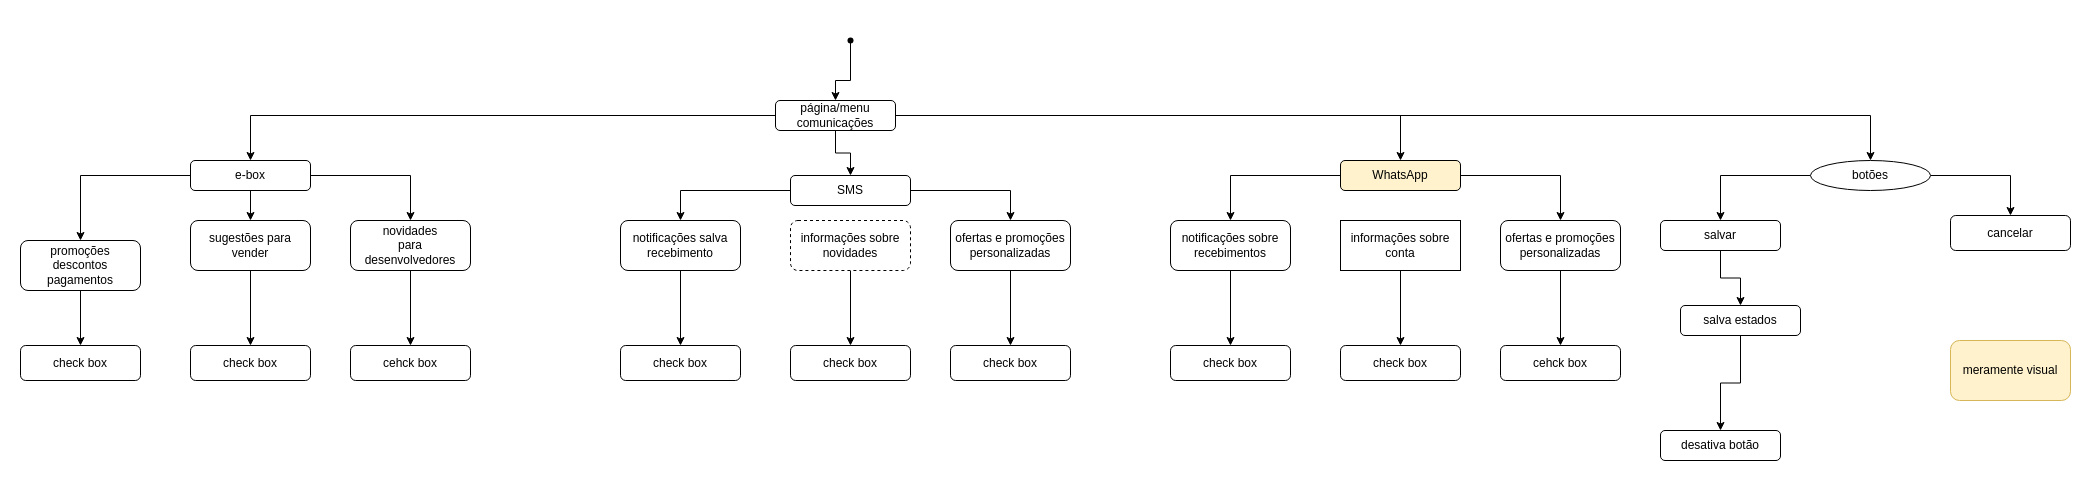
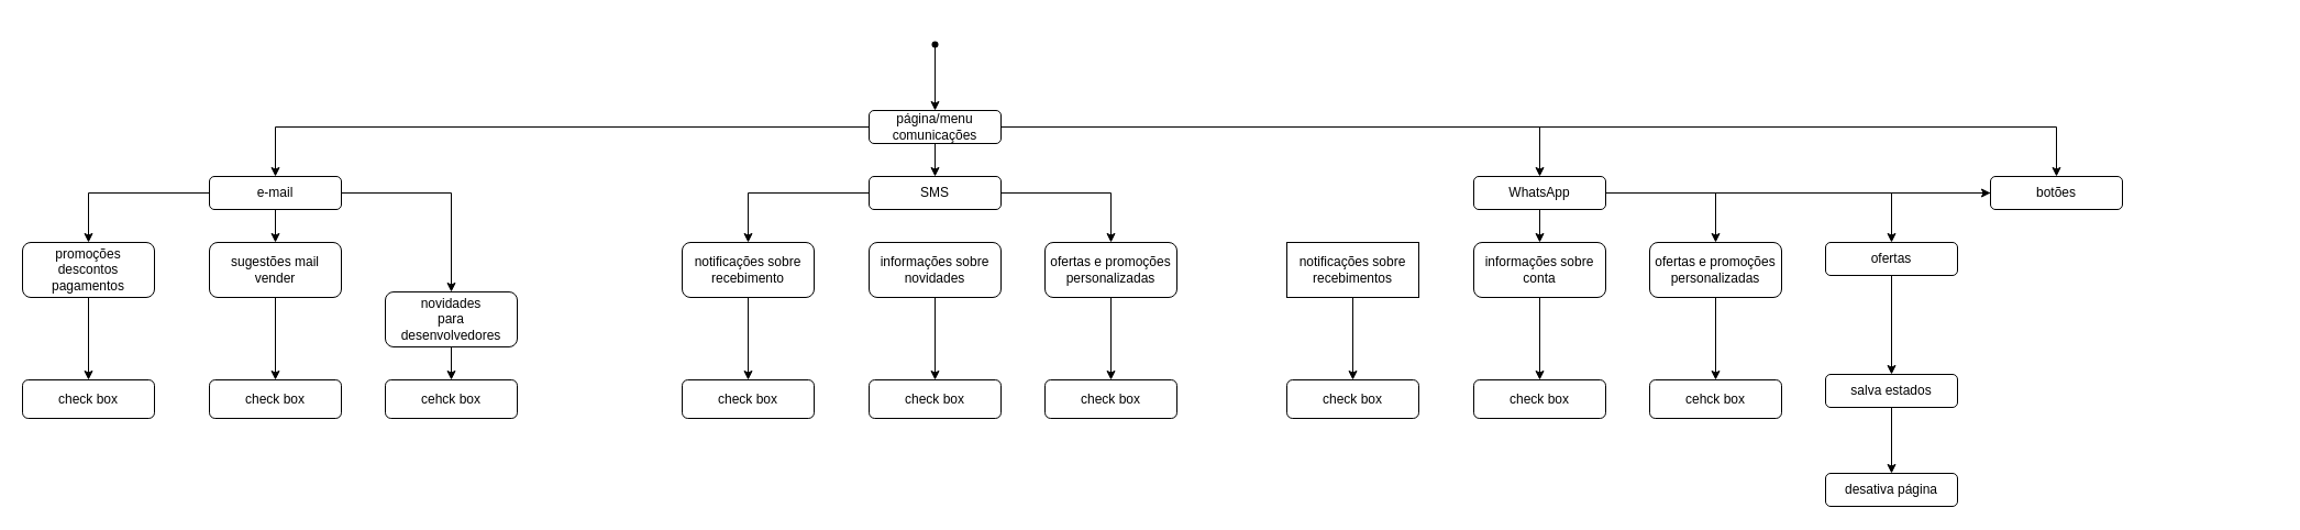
- <mxCell id="6" value="página/menu comunicações" style="rounded=1;whiteSpace=wrap;html=1;" vertex="1" parent="1"><mxGeometry x="775" y="100" width="120" height="30" as="geometry" /></mxCell>
+ <mxCell id="6" value="página/menu comunicações" style="rounded=1;whiteSpace=wrap;html=1;" vertex="1" parent="1"><mxGeometry x="790" y="100" width="120" height="30" as="geometry" /></mxCell>
- <mxCell id="10" value="e-box" style="rounded=1;whiteSpace=wrap;html=1;" vertex="1" parent="1"><mxGeometry x="190" y="160" width="120" height="30" as="geometry" /></mxCell>
+ <mxCell id="10" value="e-mail" style="rounded=1;whiteSpace=wrap;html=1;" vertex="1" parent="1"><mxGeometry x="190" y="160" width="120" height="30" as="geometry" /></mxCell>
- <mxCell id="15" style="edgeStyle=orthogonalEdgeStyle;rounded=0;orthogonalLoop=1;jettySize=auto;html=1;entryX=0.5;entryY=0;entryDx=0;entryDy=0;" edge="1" parent="1" source="17" target="39"><mxGeometry relative="1" as="geometry" /></mxCell>
+ <mxCell id="15" style="edgeStyle=orthogonalEdgeStyle;rounded=0;orthogonalLoop=1;jettySize=auto;html=1;" edge="1" parent="1" source="17" target="49"><mxGeometry relative="1" as="geometry" /></mxCell>
- <mxCell id="17" value="WhatsApp" style="rounded=1;whiteSpace=wrap;html=1;fillColor=#fff2cc;" vertex="1" parent="1"><mxGeometry x="1340" y="160" width="120" height="30" as="geometry" /></mxCell>
+ <mxCell id="17" value="WhatsApp" style="rounded=1;whiteSpace=wrap;html=1;" vertex="1" parent="1"><mxGeometry x="1340" y="160" width="120" height="30" as="geometry" /></mxCell>
- <mxCell id="49" value="botões" style="ellipse;whiteSpace=wrap;html=1;" vertex="1" parent="1"><mxGeometry x="1810" y="160" width="120" height="30" as="geometry" /></mxCell>
+ <mxCell id="49" value="botões" style="rounded=1;whiteSpace=wrap;html=1;" vertex="1" parent="1"><mxGeometry x="1810" y="160" width="120" height="30" as="geometry" /></mxCell>
- <mxCell id="48" value="" style="edgeStyle=orthogonalEdgeStyle;rounded=0;orthogonalLoop=1;jettySize=auto;html=1;" edge="1" parent="1" source="49" target="52"><mxGeometry relative="1" as="geometry" /></mxCell>
- <mxCell id="13" value="SMS" style="rounded=1;whiteSpace=wrap;html=1;" vertex="1" parent="1"><mxGeometry x="790" y="175" width="120" height="30" as="geometry" /></mxCell>
+ <mxCell id="13" value="SMS" style="rounded=1;whiteSpace=wrap;html=1;" vertex="1" parent="1"><mxGeometry x="790" y="160" width="120" height="30" as="geometry" /></mxCell>
+ <mxCell id="14" value="" style="edgeStyle=orthogonalEdgeStyle;rounded=0;orthogonalLoop=1;jettySize=auto;html=1;" edge="1" parent="1" source="17" target="41"><mxGeometry relative="1" as="geometry" /></mxCell>
- <mxCell id="52" value="cancelar" style="whiteSpace=wrap;html=1;rounded=1;" vertex="1" parent="1"><mxGeometry x="1950" y="215" width="120" height="35" as="geometry" /></mxCell>
- <mxCell id="51" value="salvar" style="rounded=1;whiteSpace=wrap;html=1;" vertex="1" parent="1"><mxGeometry x="1660" y="220" width="120" height="30" as="geometry" /></mxCell>
+ <mxCell id="51" value="ofertas" style="rounded=1;whiteSpace=wrap;html=1;" vertex="1" parent="1"><mxGeometry x="1660" y="220" width="120" height="30" as="geometry" /></mxCell>
- <mxCell id="23" value="sugestões para vender" style="rounded=1;whiteSpace=wrap;html=1;" vertex="1" parent="1"><mxGeometry x="190" y="220" width="120" height="50" as="geometry" /></mxCell>
+ <mxCell id="23" value="sugestões mail vender" style="rounded=1;whiteSpace=wrap;html=1;" vertex="1" parent="1"><mxGeometry x="190" y="220" width="120" height="50" as="geometry" /></mxCell>
- <mxCell id="25" value="novidades&lt;br&gt;para desenvolvedores" style="rounded=1;whiteSpace=wrap;html=1;" vertex="1" parent="1"><mxGeometry y="220" width="120" height="50" as="geometry" x="350" /></mxCell>
+ <mxCell id="25" value="novidades&lt;br&gt;para desenvolvedores" style="rounded=1;whiteSpace=wrap;html=1;" vertex="1" parent="1"><mxGeometry x="350" y="265" width="120" height="50" as="geometry" /></mxCell>
- <mxCell id="30" value="notificações salva recebimento" style="rounded=1;whiteSpace=wrap;html=1;" vertex="1" parent="1"><mxGeometry x="620" y="220" width="120" height="50" as="geometry" /></mxCell>
+ <mxCell id="30" value="notificações sobre recebimento" style="rounded=1;whiteSpace=wrap;html=1;" vertex="1" parent="1"><mxGeometry x="620" y="220" width="120" height="50" as="geometry" /></mxCell>
- <mxCell id="32" value="informações sobre&lt;br&gt;novidades" style="rounded=1;whiteSpace=wrap;html=1;dashed=1;" vertex="1" parent="1"><mxGeometry x="790" y="220" width="120" height="50" as="geometry" /></mxCell>
+ <mxCell id="32" value="informações sobre&lt;br&gt;novidades" style="rounded=1;whiteSpace=wrap;html=1;" vertex="1" parent="1"><mxGeometry x="790" y="220" width="120" height="50" as="geometry" /></mxCell>
- <mxCell id="39" value="notificações sobre&lt;br&gt;recebimentos" style="rounded=1;whiteSpace=wrap;html=1;" vertex="1" parent="1"><mxGeometry x="1170" y="220" width="120" height="50" as="geometry" /></mxCell>
+ <mxCell id="39" value="notificações sobre&lt;br&gt;recebimentos" style="whiteSpace=wrap;html=1;rounded=0;" vertex="1" parent="1"><mxGeometry x="1170" y="220" width="120" height="50" as="geometry" /></mxCell>
- <mxCell id="41" value="informações sobre&lt;br&gt;conta" style="whiteSpace=wrap;html=1;rounded=0;" vertex="1" parent="1"><mxGeometry x="1340" y="220" width="120" height="50" as="geometry" /></mxCell>
+ <mxCell id="41" value="informações sobre&lt;br&gt;conta" style="rounded=1;whiteSpace=wrap;html=1;" vertex="1" parent="1"><mxGeometry x="1340" y="220" width="120" height="50" as="geometry" /></mxCell>
- <mxCell id="21" value="promoções&lt;br&gt;descontos&lt;br&gt;pagamentos" style="rounded=1;whiteSpace=wrap;html=1;" vertex="1" parent="1"><mxGeometry x="20" y="240" width="120" height="50" as="geometry" /></mxCell>
+ <mxCell id="21" value="promoções&lt;br&gt;descontos&lt;br&gt;pagamentos" style="rounded=1;whiteSpace=wrap;html=1;" vertex="1" parent="1"><mxGeometry x="20" y="220" width="120" height="50" as="geometry" /></mxCell>
- <mxCell id="54" value="salva estados" style="rounded=1;whiteSpace=wrap;html=1;" vertex="1" parent="1"><mxGeometry x="1680" y="305" width="120" height="30" as="geometry" /></mxCell>
+ <mxCell id="54" value="salva estados" style="rounded=1;whiteSpace=wrap;html=1;" vertex="1" parent="1"><mxGeometry x="1660" y="340" width="120" height="30" as="geometry" /></mxCell>
- <mxCell id="56" value="meramente visual" style="rounded=1;whiteSpace=wrap;html=1;fillColor=#fff2cc;strokeColor=#d6b656;" vertex="1" parent="1"><mxGeometry x="1950" y="340" width="120" height="60" as="geometry" /></mxCell>
- <mxCell id="55" value="desativa botão" style="rounded=1;whiteSpace=wrap;html=1;" vertex="1" parent="1"><mxGeometry x="1660" y="430" width="120" height="30" as="geometry" /></mxCell>
+ <mxCell id="55" value="desativa página" style="rounded=1;whiteSpace=wrap;html=1;" vertex="1" parent="1"><mxGeometry x="1660" y="430" width="120" height="30" as="geometry" /></mxCell>
